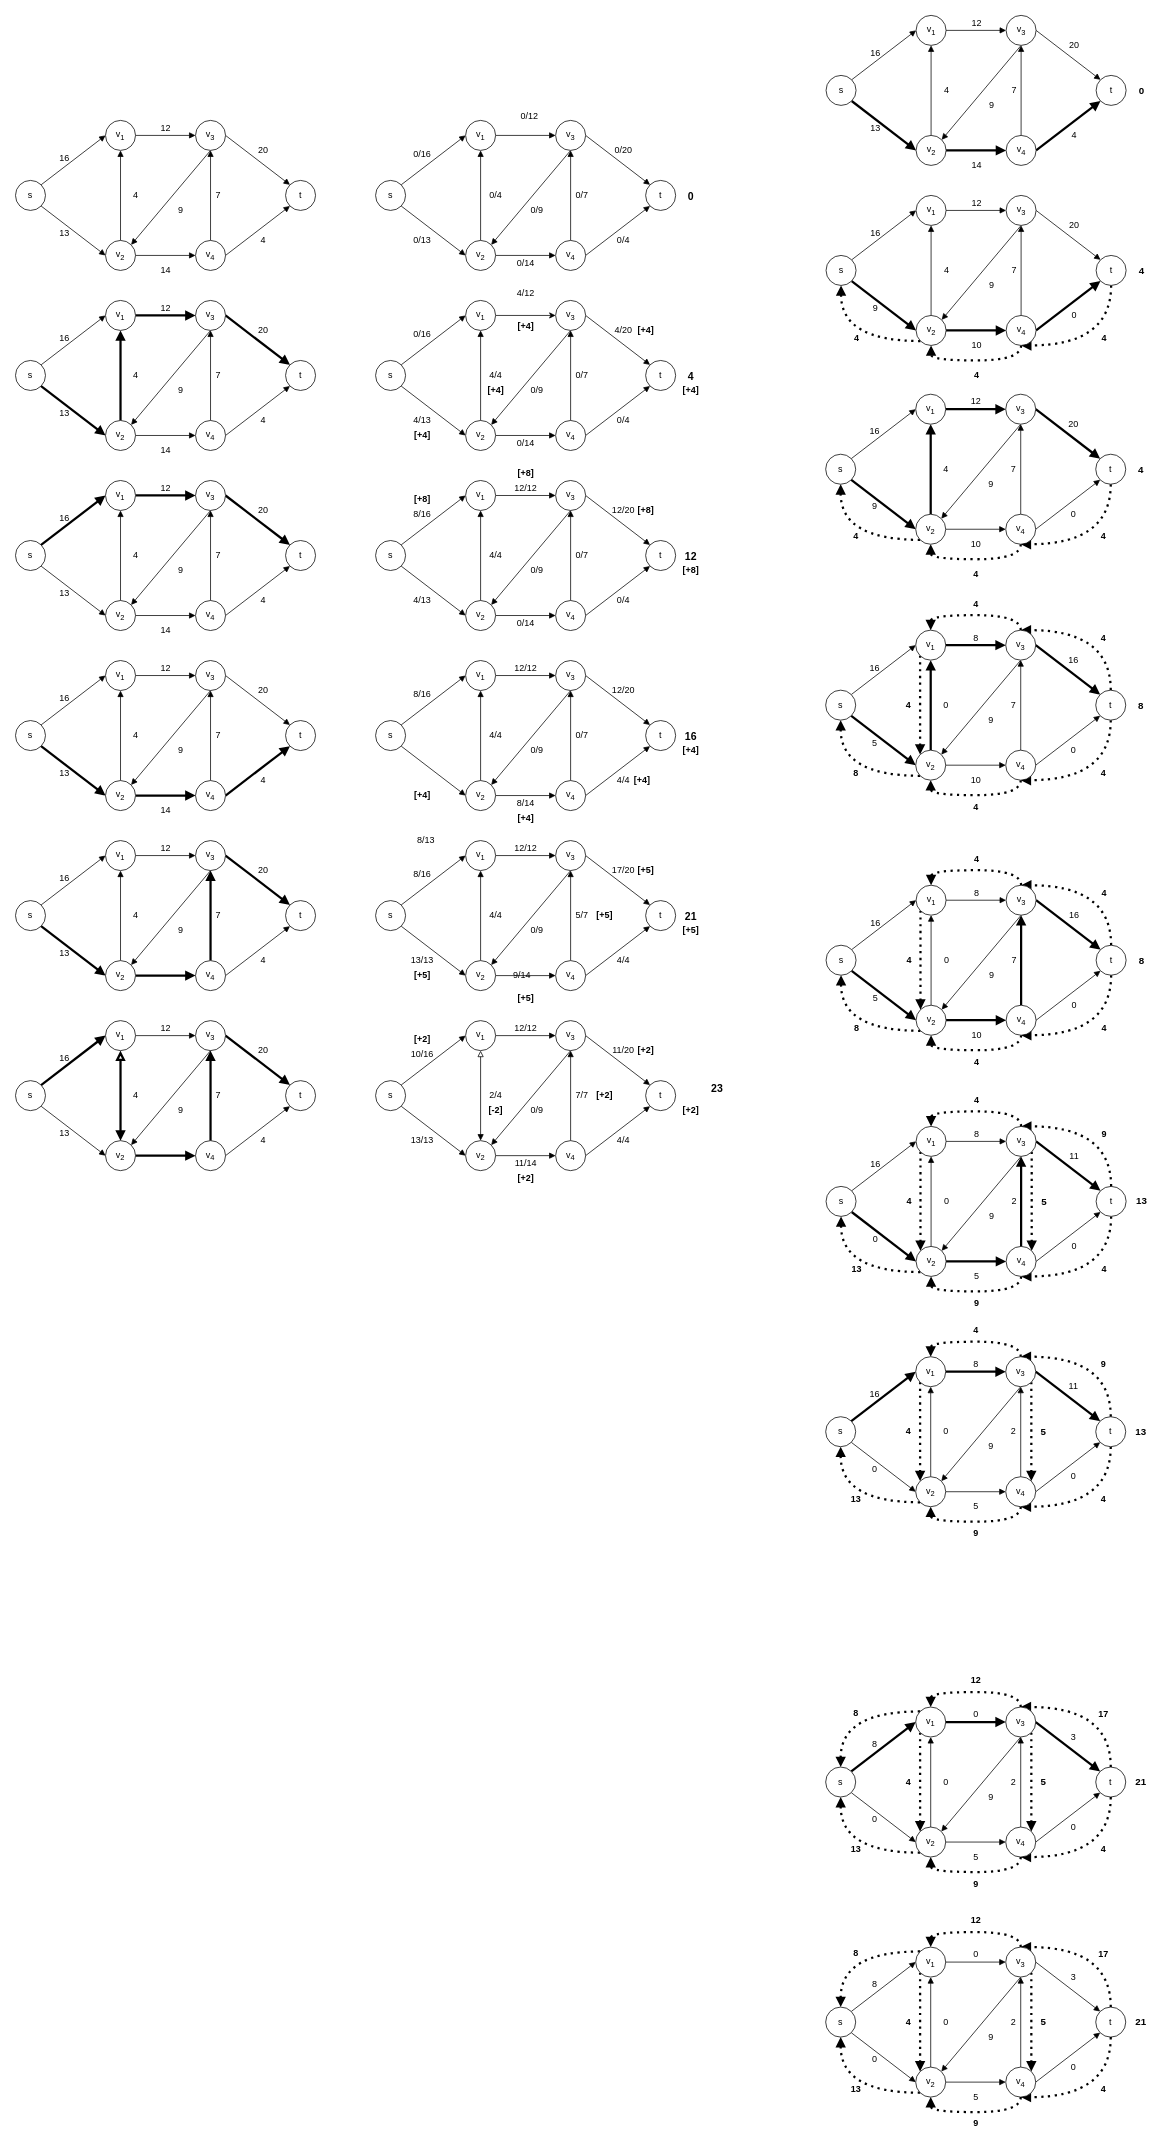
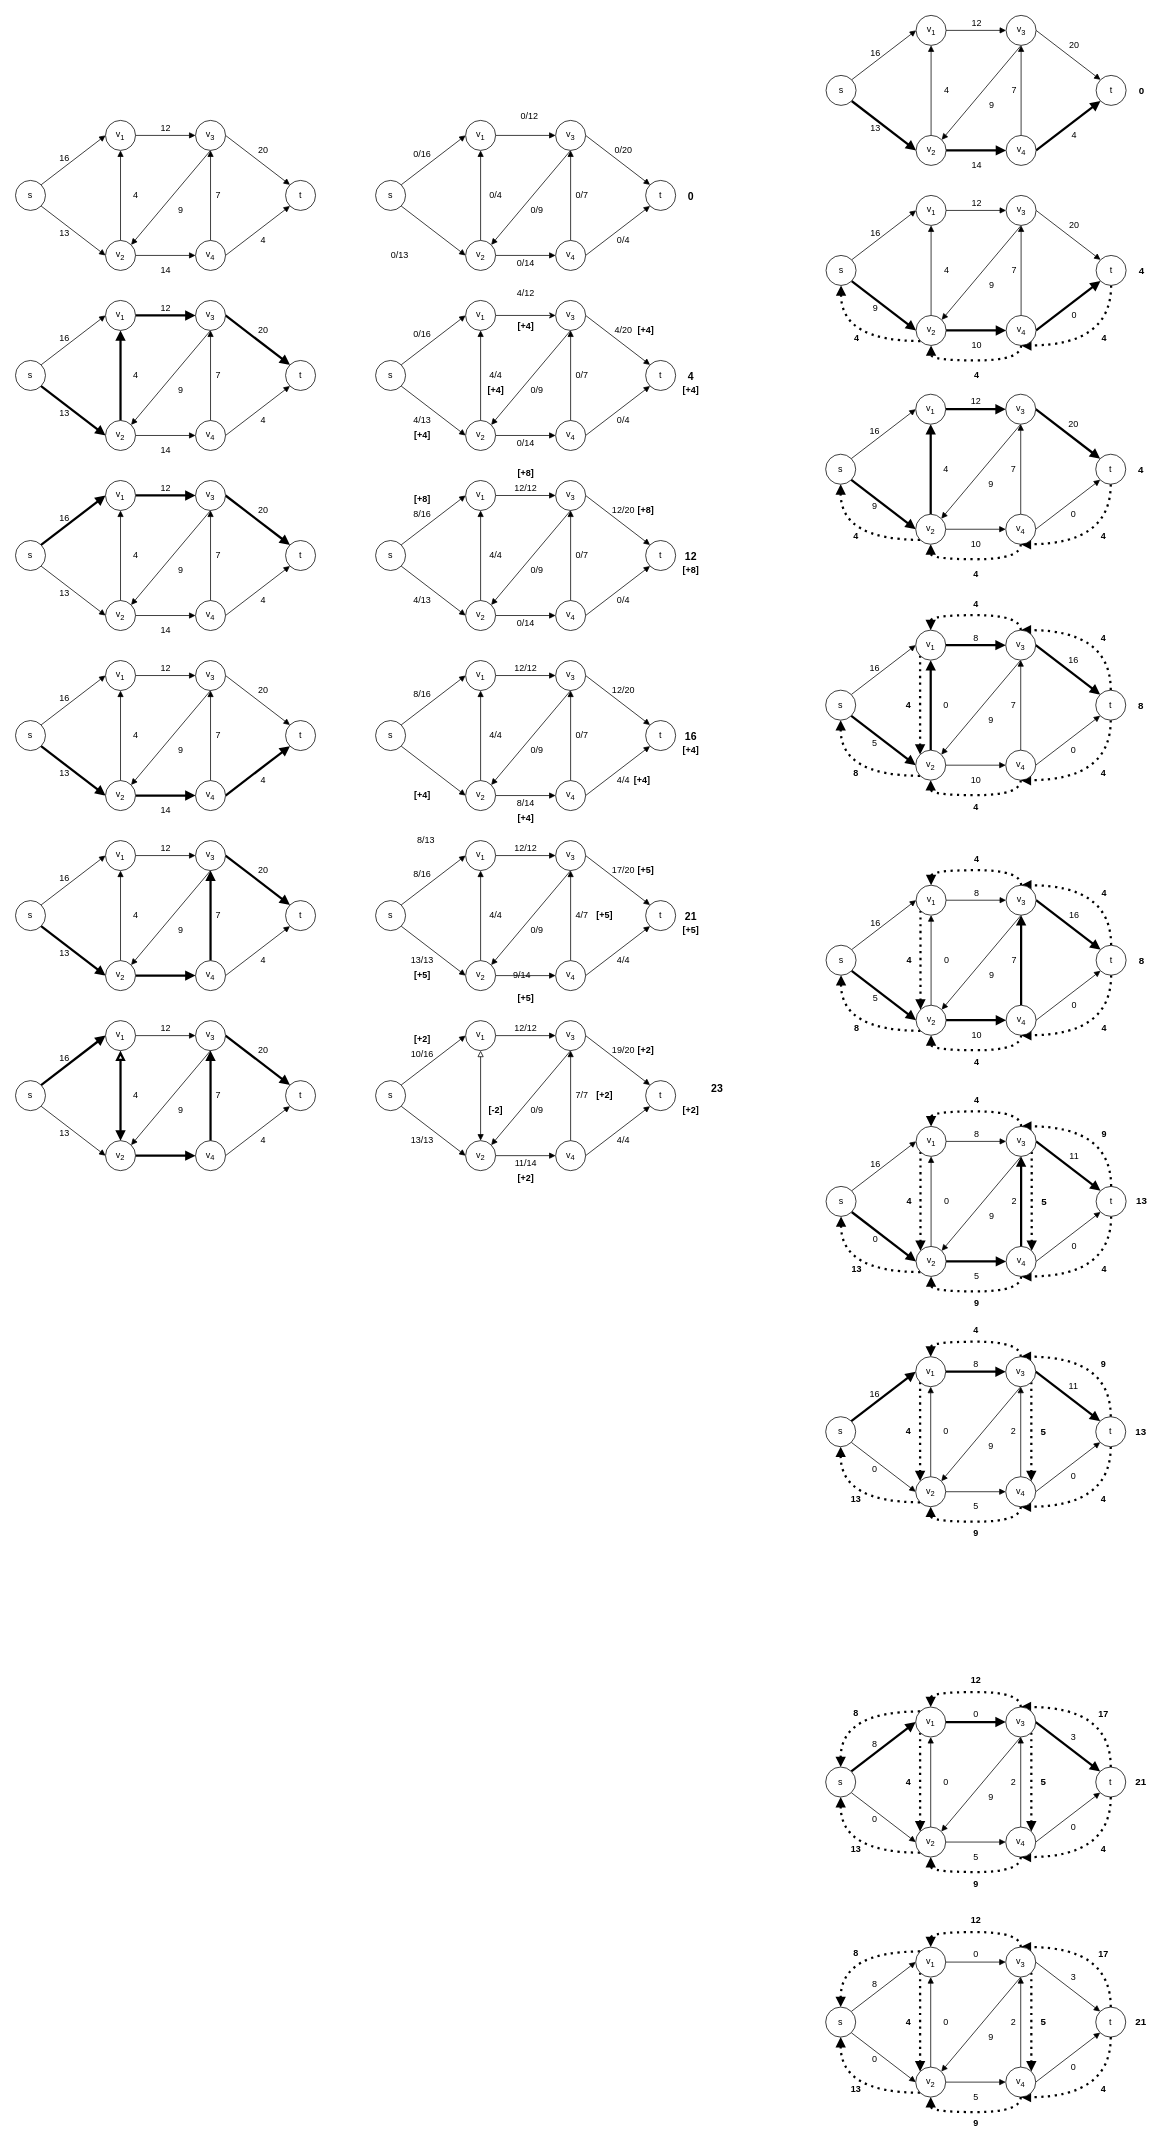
- <mxCell id="42" value="0/13" style="text;html=1;resizable=0;points=[];autosize=1;align=center;verticalAlign=top;spacingTop=-4;" vertex="1" parent="1"><mxGeometry x="542" y="310" width="40" height="20" as="geometry" /></mxCell>
+ <mxCell id="42" value="0/13" style="text;html=1;resizable=0;points=[];autosize=1;align=center;verticalAlign=top;spacingTop=-4;" vertex="1" parent="1"><mxGeometry x="512" y="330" width="40" height="20" as="geometry" /></mxCell>
- <mxCell id="242" value="5/7" style="text;html=1;resizable=0;points=[];autosize=1;align=center;verticalAlign=top;spacingTop=-4;" vertex="1" parent="1"><mxGeometry x="760" y="1210" width="30" height="20" as="geometry" /></mxCell>
+ <mxCell id="242" value="4/7" style="text;html=1;resizable=0;points=[];autosize=1;align=center;verticalAlign=top;spacingTop=-4;" vertex="1" parent="1"><mxGeometry x="760" y="1210" width="30" height="20" as="geometry" /></mxCell>
- <mxCell id="308" value="11/20" style="text;html=1;resizable=0;points=[];autosize=1;align=center;verticalAlign=top;spacingTop=-4;" vertex="1" parent="1"><mxGeometry x="805" y="1390" width="50" height="20" as="geometry" /></mxCell>
+ <mxCell id="308" value="19/20" style="text;html=1;resizable=0;points=[];autosize=1;align=center;verticalAlign=top;spacingTop=-4;" vertex="1" parent="1"><mxGeometry x="805" y="1390" width="50" height="20" as="geometry" /></mxCell>
- <mxCell id="303" value="2/4" style="text;html=1;resizable=0;points=[];autosize=1;align=center;verticalAlign=top;spacingTop=-4;" vertex="1" parent="1"><mxGeometry x="645" y="1450" width="30" height="20" as="geometry" /></mxCell>
